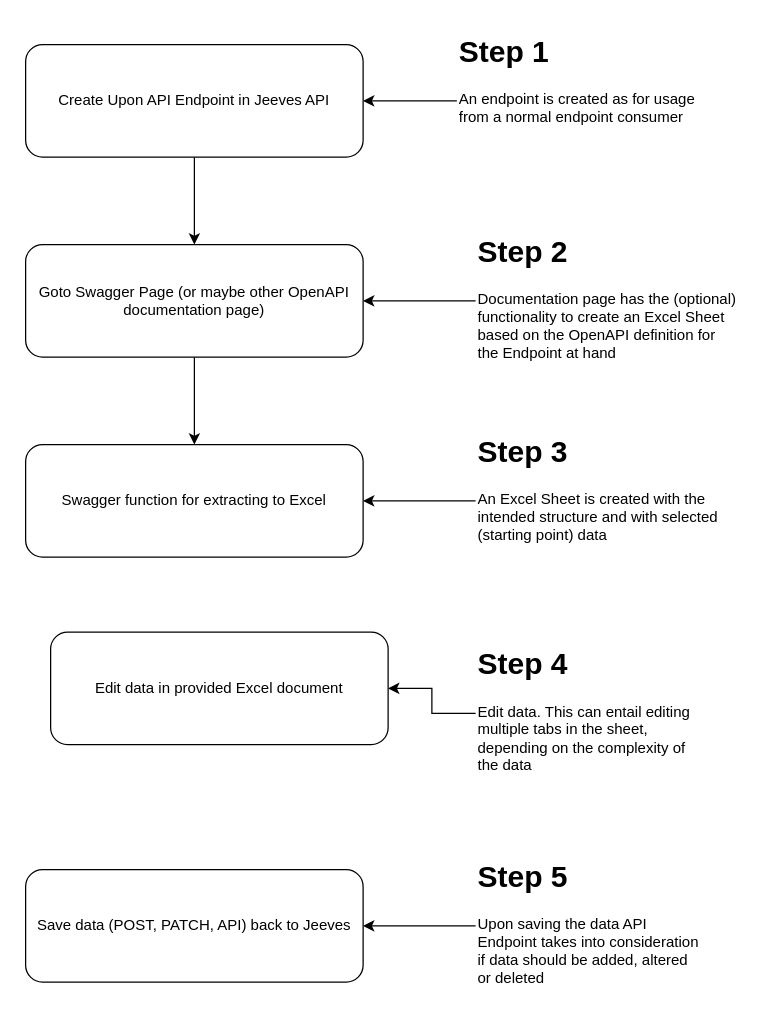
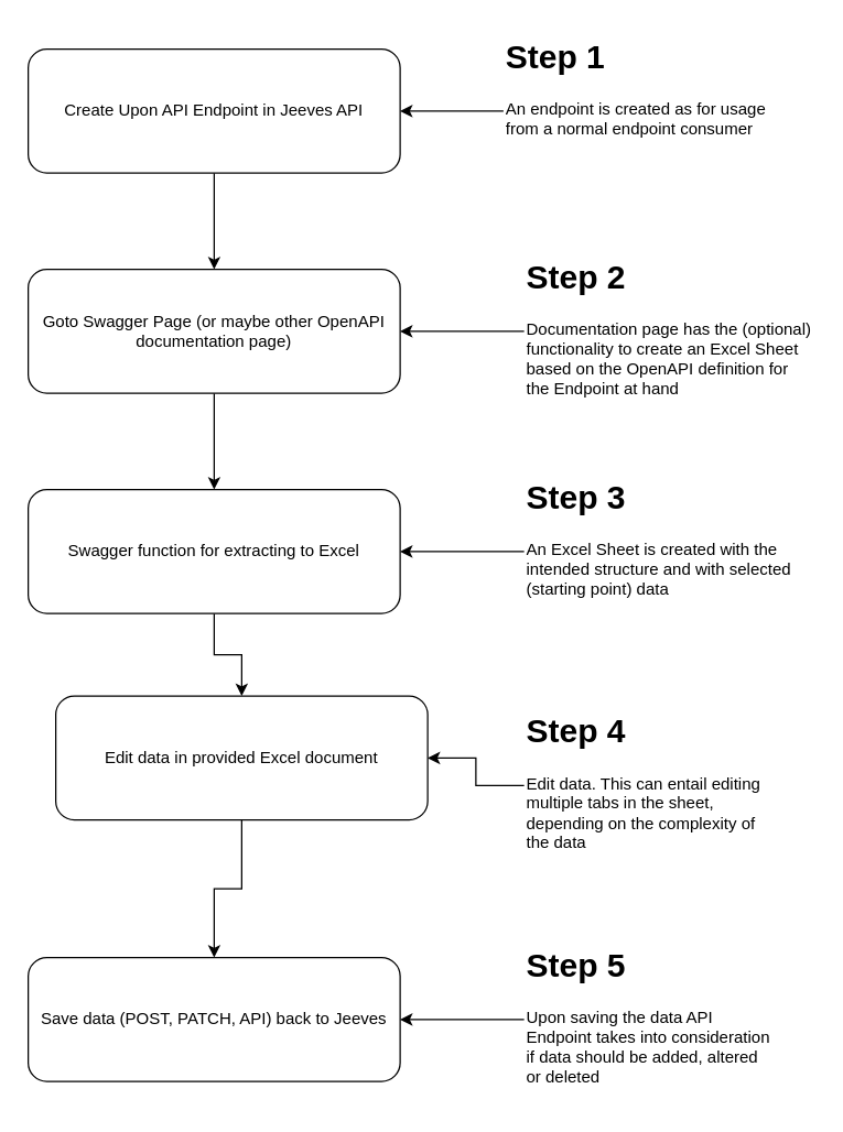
+ <mxCell id="6" style="edgeStyle=orthogonalEdgeStyle;rounded=0;orthogonalLoop=1;jettySize=auto;html=1;" edge="1" parent="1" source="7" target="9"><mxGeometry relative="1" as="geometry" /></mxCell>
+ <mxCell id="8" style="edgeStyle=orthogonalEdgeStyle;rounded=0;orthogonalLoop=1;jettySize=auto;html=1;" edge="1" parent="1" source="9" target="10"><mxGeometry relative="1" as="geometry" /></mxCell>
